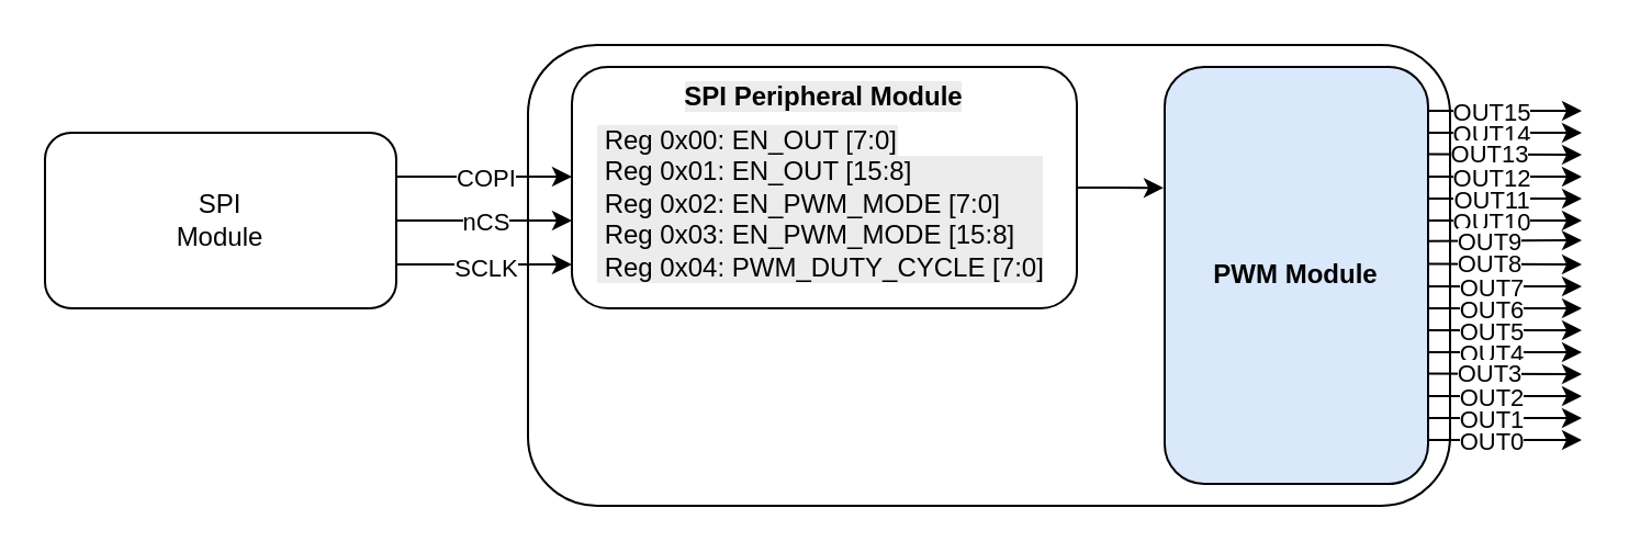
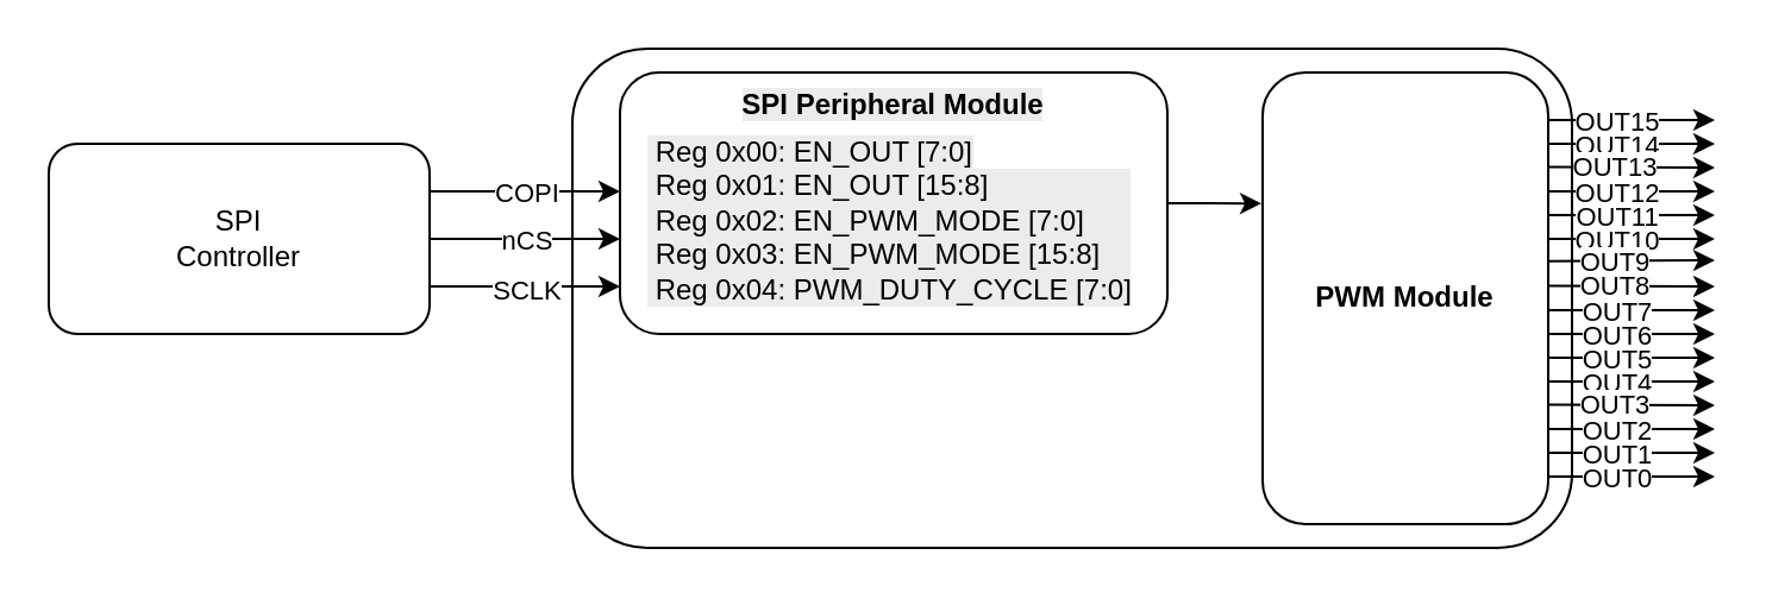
- <mxCell id="6" value="SPI Module" style="text;html=1;align=center;verticalAlign=middle;whiteSpace=wrap;rounded=0;" vertex="1" parent="1"><mxGeometry x="70" y="85" width="60" height="30" as="geometry" /></mxCell>
+ <mxCell id="6" value="SPI Controller" style="text;html=1;align=center;verticalAlign=middle;whiteSpace=wrap;rounded=0;" vertex="1" parent="1"><mxGeometry x="70" y="85" width="60" height="30" as="geometry" /></mxCell>
- <mxCell id="5" value="&lt;b&gt;PWM Module&lt;/b&gt;" style="rounded=1;whiteSpace=wrap;html=1;fillColor=#dae8fc;" vertex="1" parent="1"><mxGeometry x="530" y="30" width="120" height="190" as="geometry" /></mxCell>
+ <mxCell id="5" value="&lt;b&gt;PWM Module&lt;/b&gt;" style="rounded=1;whiteSpace=wrap;html=1;" vertex="1" parent="1"><mxGeometry x="530" y="30" width="120" height="190" as="geometry" /></mxCell>
